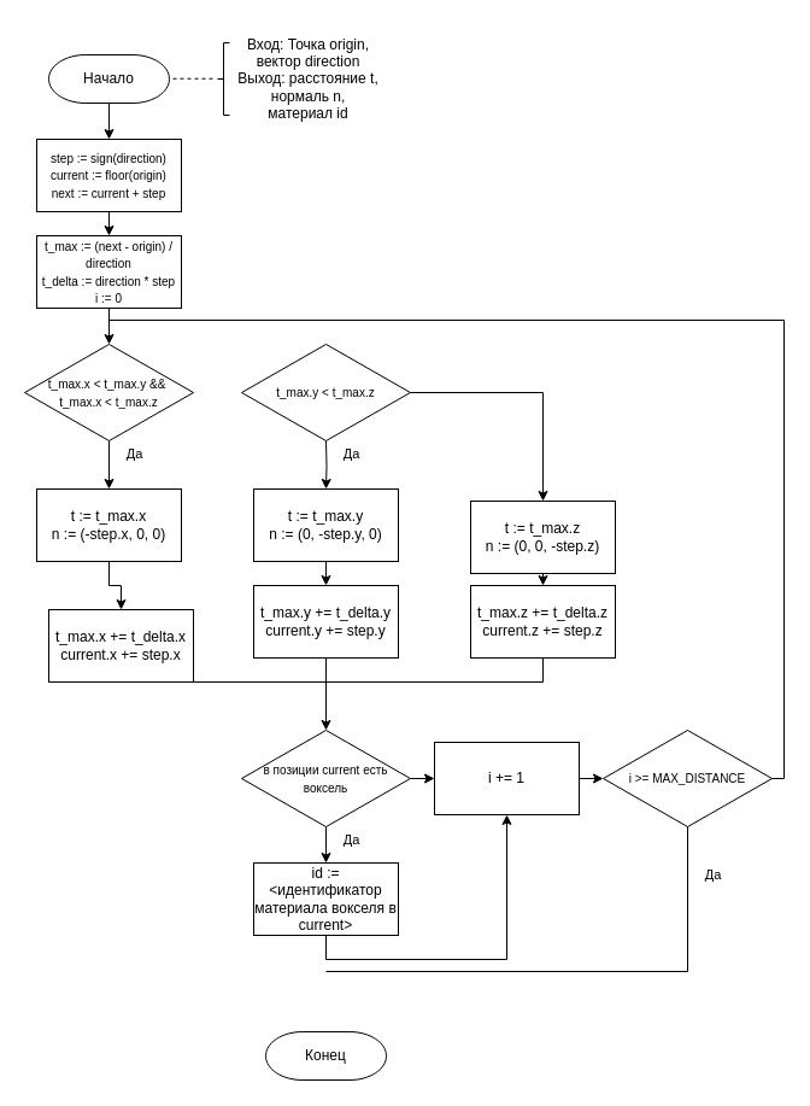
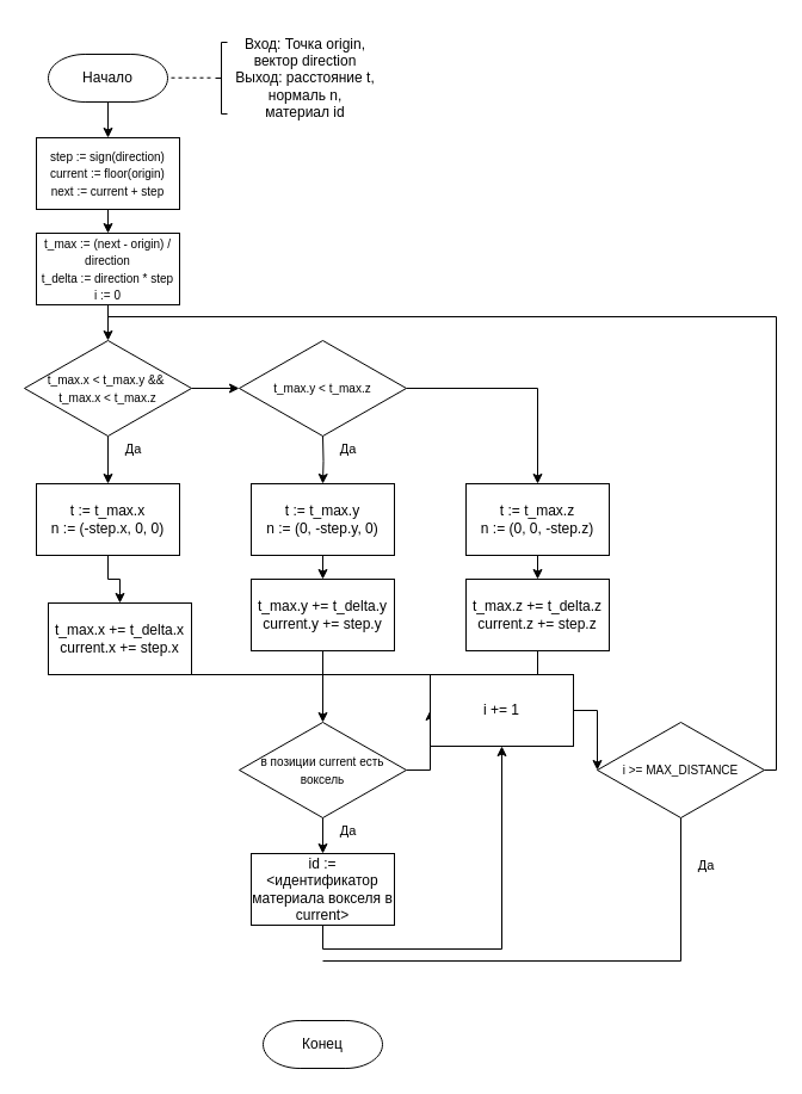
+ <mxCell id="8" style="edgeStyle=orthogonalEdgeStyle;rounded=0;orthogonalLoop=1;jettySize=auto;html=1;exitX=1;exitY=0.5;exitDx=0;exitDy=0;entryX=0;entryY=0.5;entryDx=0;entryDy=0;" edge="1" parent="1" source="11" target="13"><mxGeometry relative="1" as="geometry" /></mxCell>
- <mxCell id="25" value="t := t_max.z&lt;br&gt;n := (0, 0, -step.z)" style="rounded=0;whiteSpace=wrap;html=1;" vertex="1" parent="1"><mxGeometry x="390" y="415" width="120" height="60" as="geometry" /></mxCell>
+ <mxCell id="25" value="t := t_max.z&lt;br&gt;n := (0, 0, -step.z)" style="rounded=0;whiteSpace=wrap;html=1;" vertex="1" parent="1"><mxGeometry x="390" y="405" width="120" height="60" as="geometry" /></mxCell>
- <mxCell id="40" value="i += 1" style="rounded=0;whiteSpace=wrap;html=1;" vertex="1" parent="1"><mxGeometry x="360" y="615" width="120" height="60" as="geometry" /></mxCell>
+ <mxCell id="40" value="i += 1" style="rounded=0;whiteSpace=wrap;html=1;" vertex="1" parent="1"><mxGeometry x="360" y="565" width="120" height="60" as="geometry" /></mxCell>
